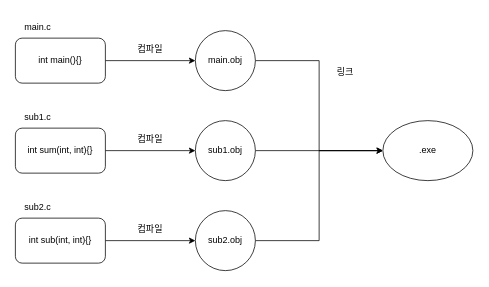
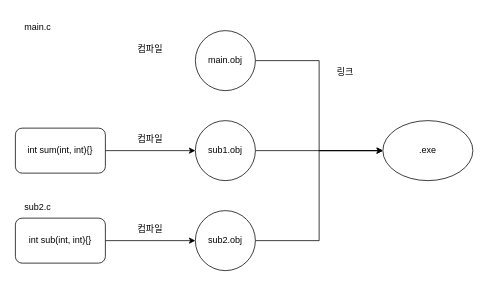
- <mxCell id="3" value="int main(){}" style="rounded=1;whiteSpace=wrap;html=1;" vertex="1" parent="1"><mxGeometry x="20" y="50" width="120" height="60" as="geometry" /></mxCell>
- <mxCell id="2" style="edgeStyle=orthogonalEdgeStyle;rounded=0;orthogonalLoop=1;jettySize=auto;html=1;entryX=0;entryY=0.5;entryDx=0;entryDy=0;" edge="1" parent="1" source="3" target="6"><mxGeometry relative="1" as="geometry" /></mxCell>
- <mxCell id="12" value="sub1.c" style="text;html=1;strokeColor=none;fillColor=none;align=center;verticalAlign=middle;whiteSpace=wrap;rounded=0;" vertex="1" parent="1"><mxGeometry x="20" y="140" width="60" height="30" as="geometry" /></mxCell>
